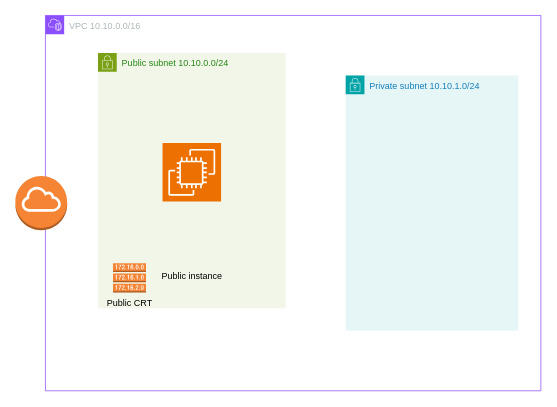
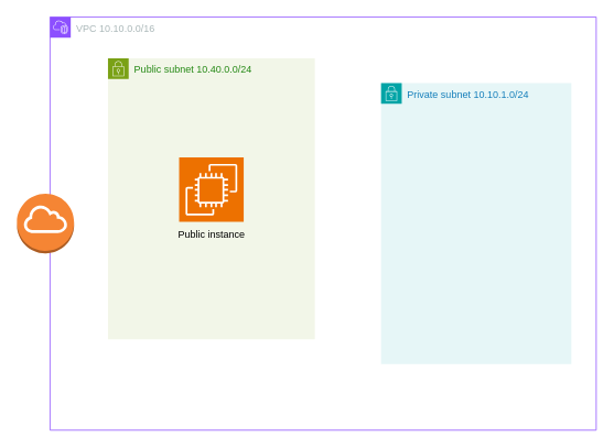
- <mxCell id="3" value="Public subnet 10.10.0.0/24" style="points=[[0,0],[0.25,0],[0.5,0],[0.75,0],[1,0],[1,0.25],[1,0.5],[1,0.75],[1,1],[0.75,1],[0.5,1],[0.25,1],[0,1],[0,0.75],[0,0.5],[0,0.25]];outlineConnect=0;gradientColor=none;html=1;whiteSpace=wrap;fontSize=12;fontStyle=0;container=1;pointerEvents=0;collapsible=0;recursiveResize=0;shape=mxgraph.aws4.group;grIcon=mxgraph.aws4.group_security_group;grStroke=0;strokeColor=#7AA116;fillColor=#F2F6E8;verticalAlign=top;align=left;spacingLeft=30;fontColor=#248814;dashed=0;" parent="2" vertex="1"><mxGeometry x="70" y="50" width="250" height="340" as="geometry" /></mxCell>
+ <mxCell id="3" value="Public subnet 10.40.0.0/24" style="points=[[0,0],[0.25,0],[0.5,0],[0.75,0],[1,0],[1,0.25],[1,0.5],[1,0.75],[1,1],[0.75,1],[0.5,1],[0.25,1],[0,1],[0,0.75],[0,0.5],[0,0.25]];outlineConnect=0;gradientColor=none;html=1;whiteSpace=wrap;fontSize=12;fontStyle=0;container=1;pointerEvents=0;collapsible=0;recursiveResize=0;shape=mxgraph.aws4.group;grIcon=mxgraph.aws4.group_security_group;grStroke=0;strokeColor=#7AA116;fillColor=#F2F6E8;verticalAlign=top;align=left;spacingLeft=30;fontColor=#248814;dashed=0;" parent="2" vertex="1"><mxGeometry x="70" y="50" width="250" height="340" as="geometry" /></mxCell>
- <mxCell id="5" value="Public instance" style="text;html=1;align=center;verticalAlign=middle;resizable=0;points=[];autosize=1;strokeColor=none;fillColor=none;" parent="3" vertex="1"><mxGeometry x="75" y="283" width="100" height="30" as="geometry" /></mxCell>
+ <mxCell id="5" value="Public instance" style="text;html=1;align=center;verticalAlign=middle;resizable=0;points=[];autosize=1;strokeColor=none;fillColor=none;" parent="3" vertex="1"><mxGeometry x="75" y="198" width="100" height="30" as="geometry" /></mxCell>
- <mxCell id="6" value="Public CRT" style="outlineConnect=0;dashed=0;verticalLabelPosition=bottom;verticalAlign=top;align=center;html=1;shape=mxgraph.aws3.route_table;fillColor=#F58536;gradientColor=none;" vertex="1" parent="3"><mxGeometry x="20" y="280" width="44" height="39" as="geometry" /></mxCell>
